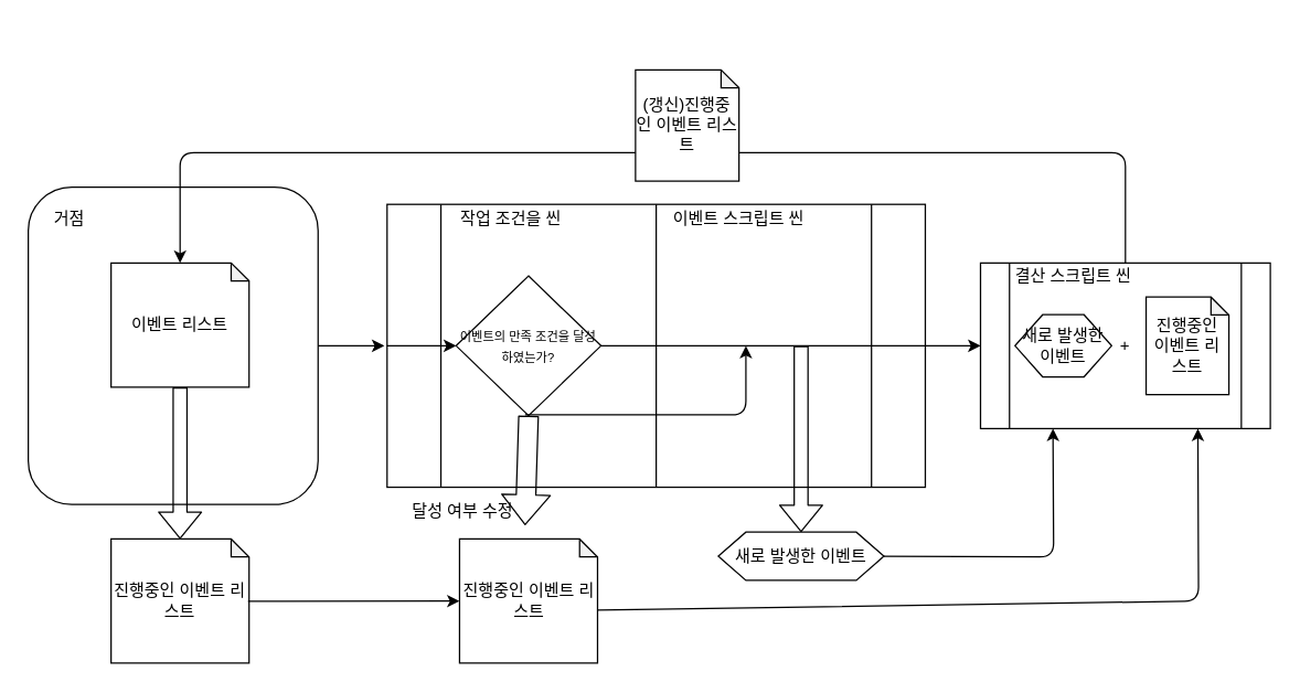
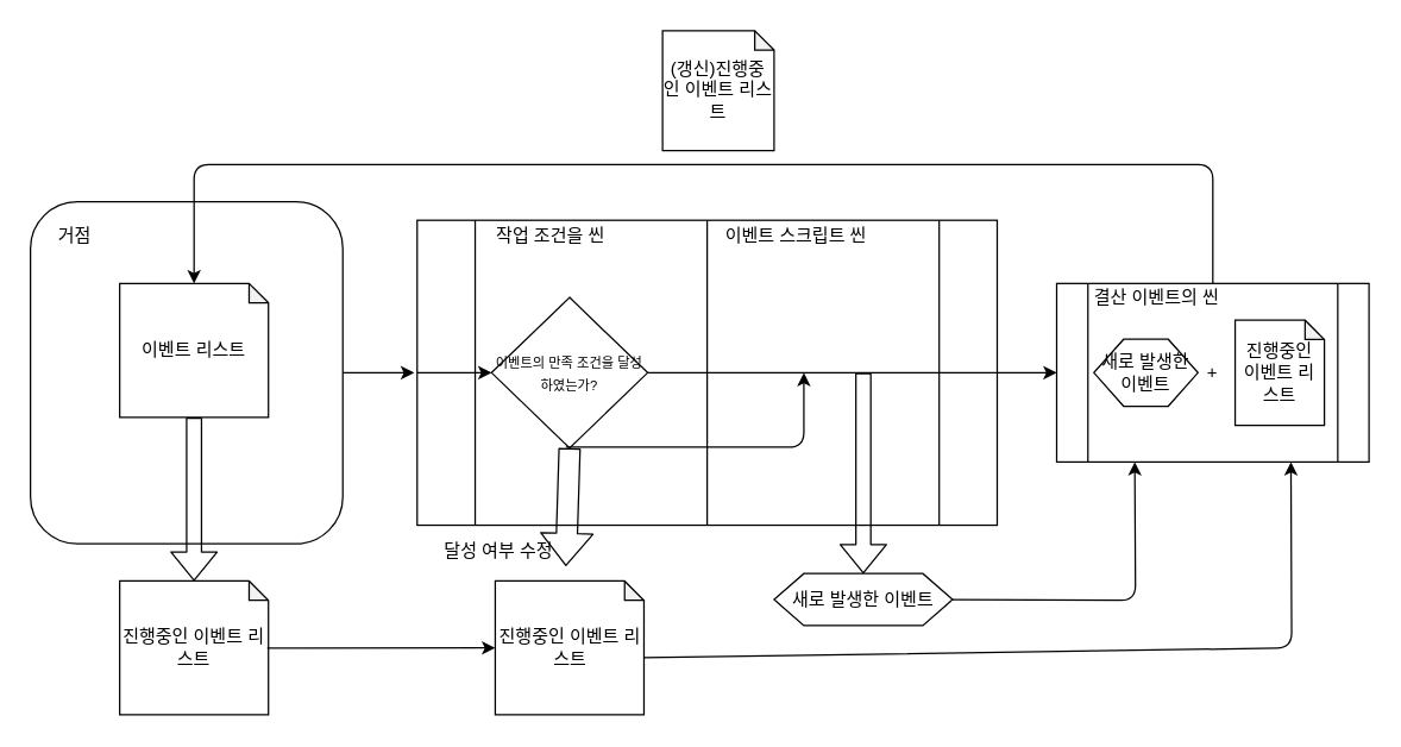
- <mxCell id="30" value="(갱신)진행중인 이벤트 리스트" style="shape=note;whiteSpace=wrap;html=1;backgroundOutline=1;darkOpacity=0.05;size=13;" vertex="1" parent="1"><mxGeometry x="460" y="50" width="75" height="80.63" as="geometry" /></mxCell>
+ <mxCell id="30" value="(갱신)진행중인 이벤트 리스트" style="shape=note;whiteSpace=wrap;html=1;backgroundOutline=1;darkOpacity=0.05;size=13;" vertex="1" parent="1"><mxGeometry x="445" y="20" width="75" height="80.63" as="geometry" /></mxCell>
- <mxCell id="24" value="결산 스크립트 씬" style="text;html=1;strokeColor=none;fillColor=none;align=center;verticalAlign=middle;whiteSpace=wrap;rounded=0;" vertex="1" parent="1"><mxGeometry x="730" y="190" width="95" height="20" as="geometry" /></mxCell>
+ <mxCell id="24" value="결산 이벤트의 씬" style="text;html=1;strokeColor=none;fillColor=none;align=center;verticalAlign=middle;whiteSpace=wrap;rounded=0;" vertex="1" parent="1"><mxGeometry x="730" y="190" width="95" height="20" as="geometry" /></mxCell>
